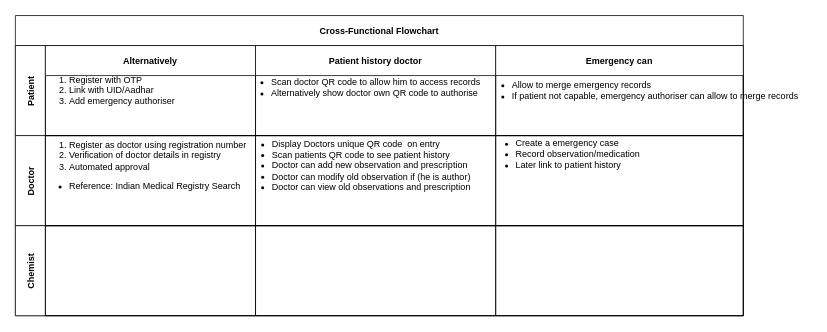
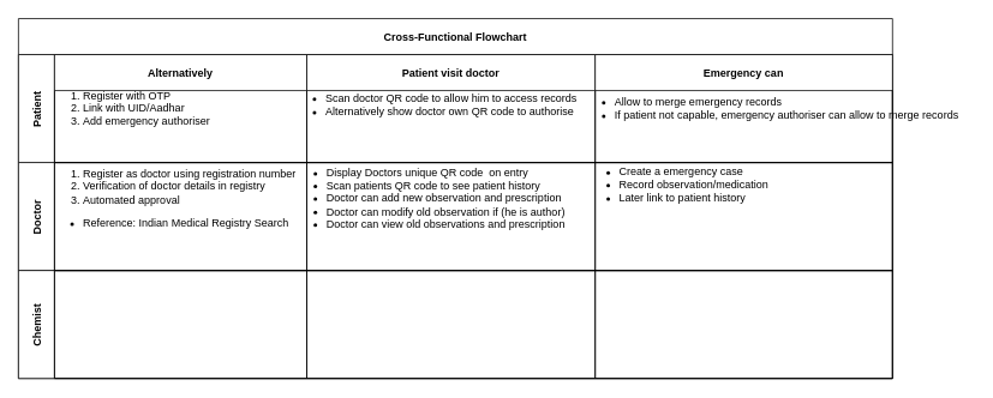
- <mxCell id="6" value="Patient history doctor" style="swimlane;connectable=0;startSize=40;collapsible=0;recursiveResize=0;expand=0;pointerEvents=0;shadow=0;sketch=0;" vertex="1" parent="3"><mxGeometry x="320" width="320" height="120" as="geometry"><mxRectangle width="320" height="120" as="alternateBounds" /></mxGeometry></mxCell>
+ <mxCell id="6" value="Patient visit doctor" style="swimlane;connectable=0;startSize=40;collapsible=0;recursiveResize=0;expand=0;pointerEvents=0;shadow=0;sketch=0;" vertex="1" parent="3"><mxGeometry x="320" width="320" height="120" as="geometry"><mxRectangle width="320" height="120" as="alternateBounds" /></mxGeometry></mxCell>
